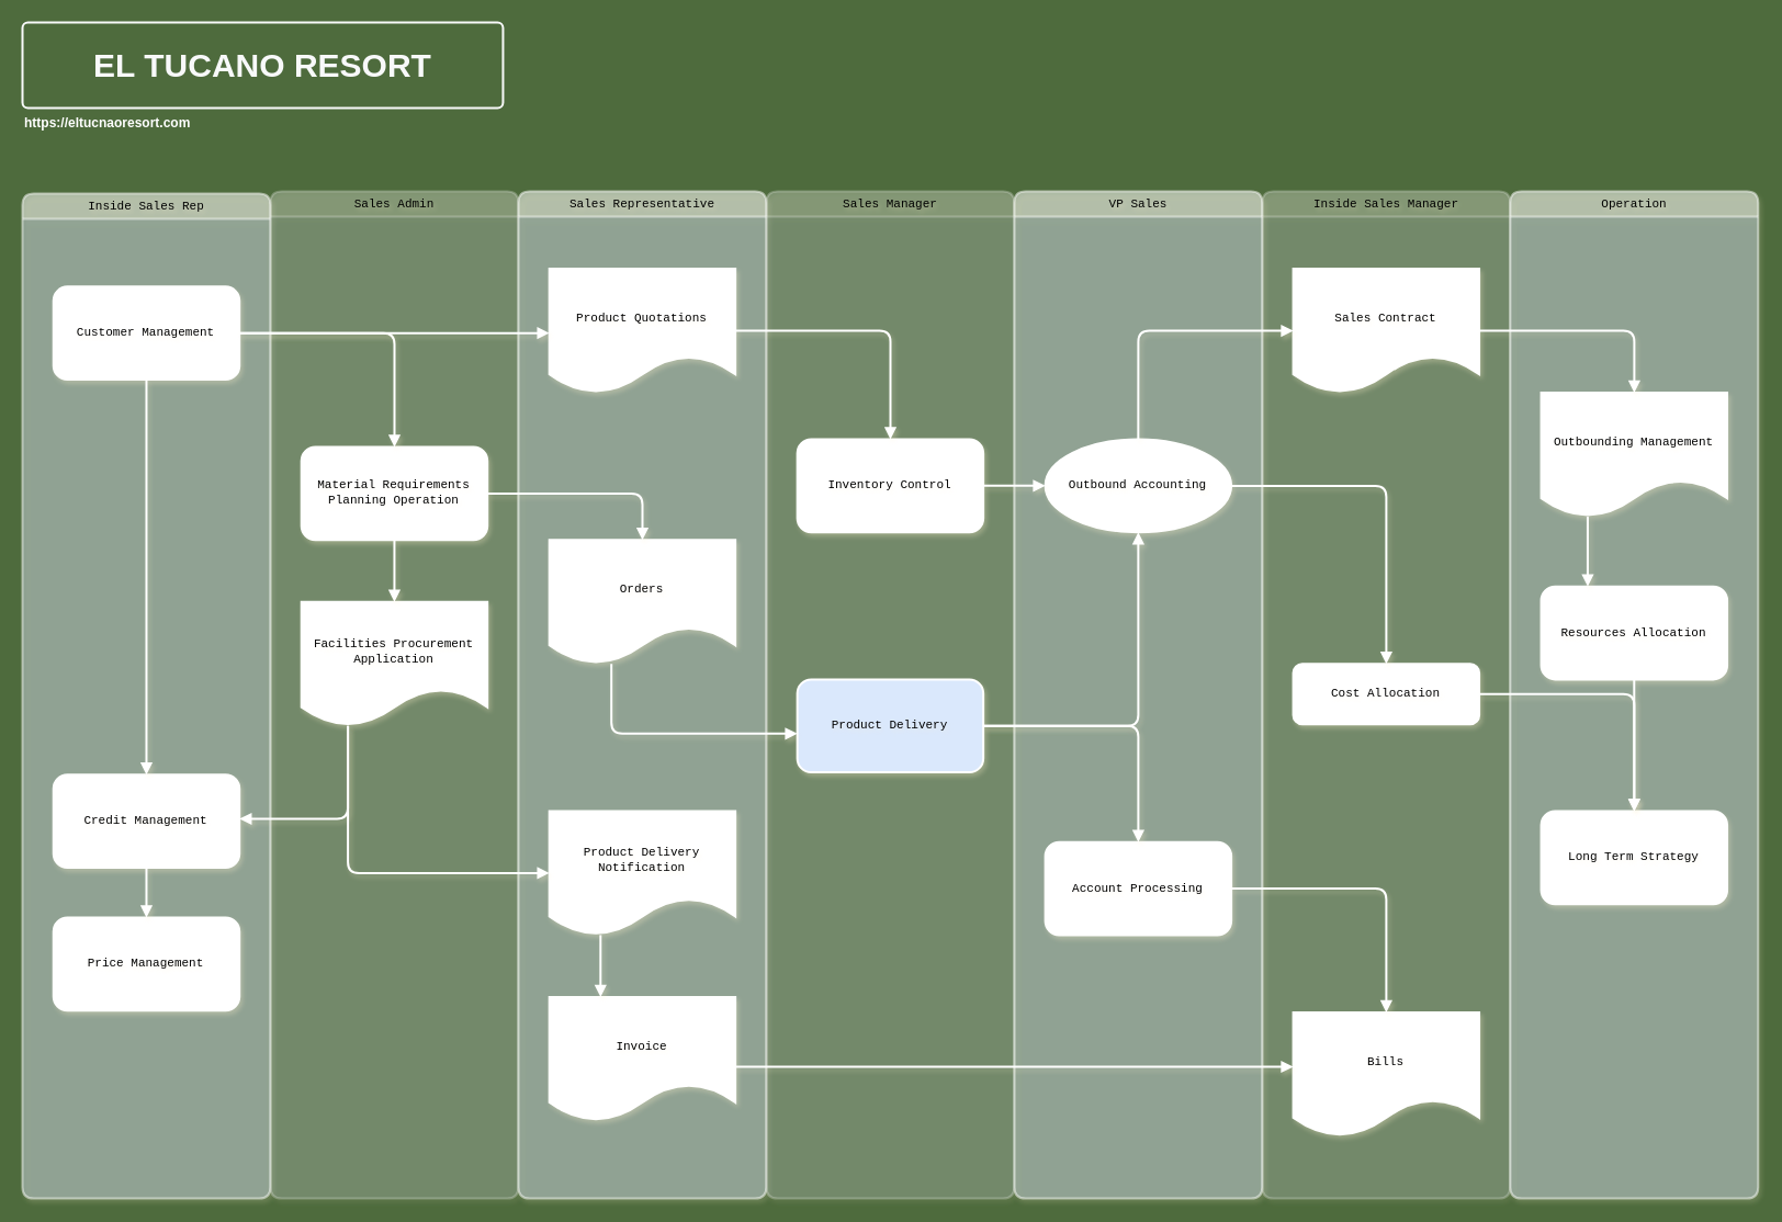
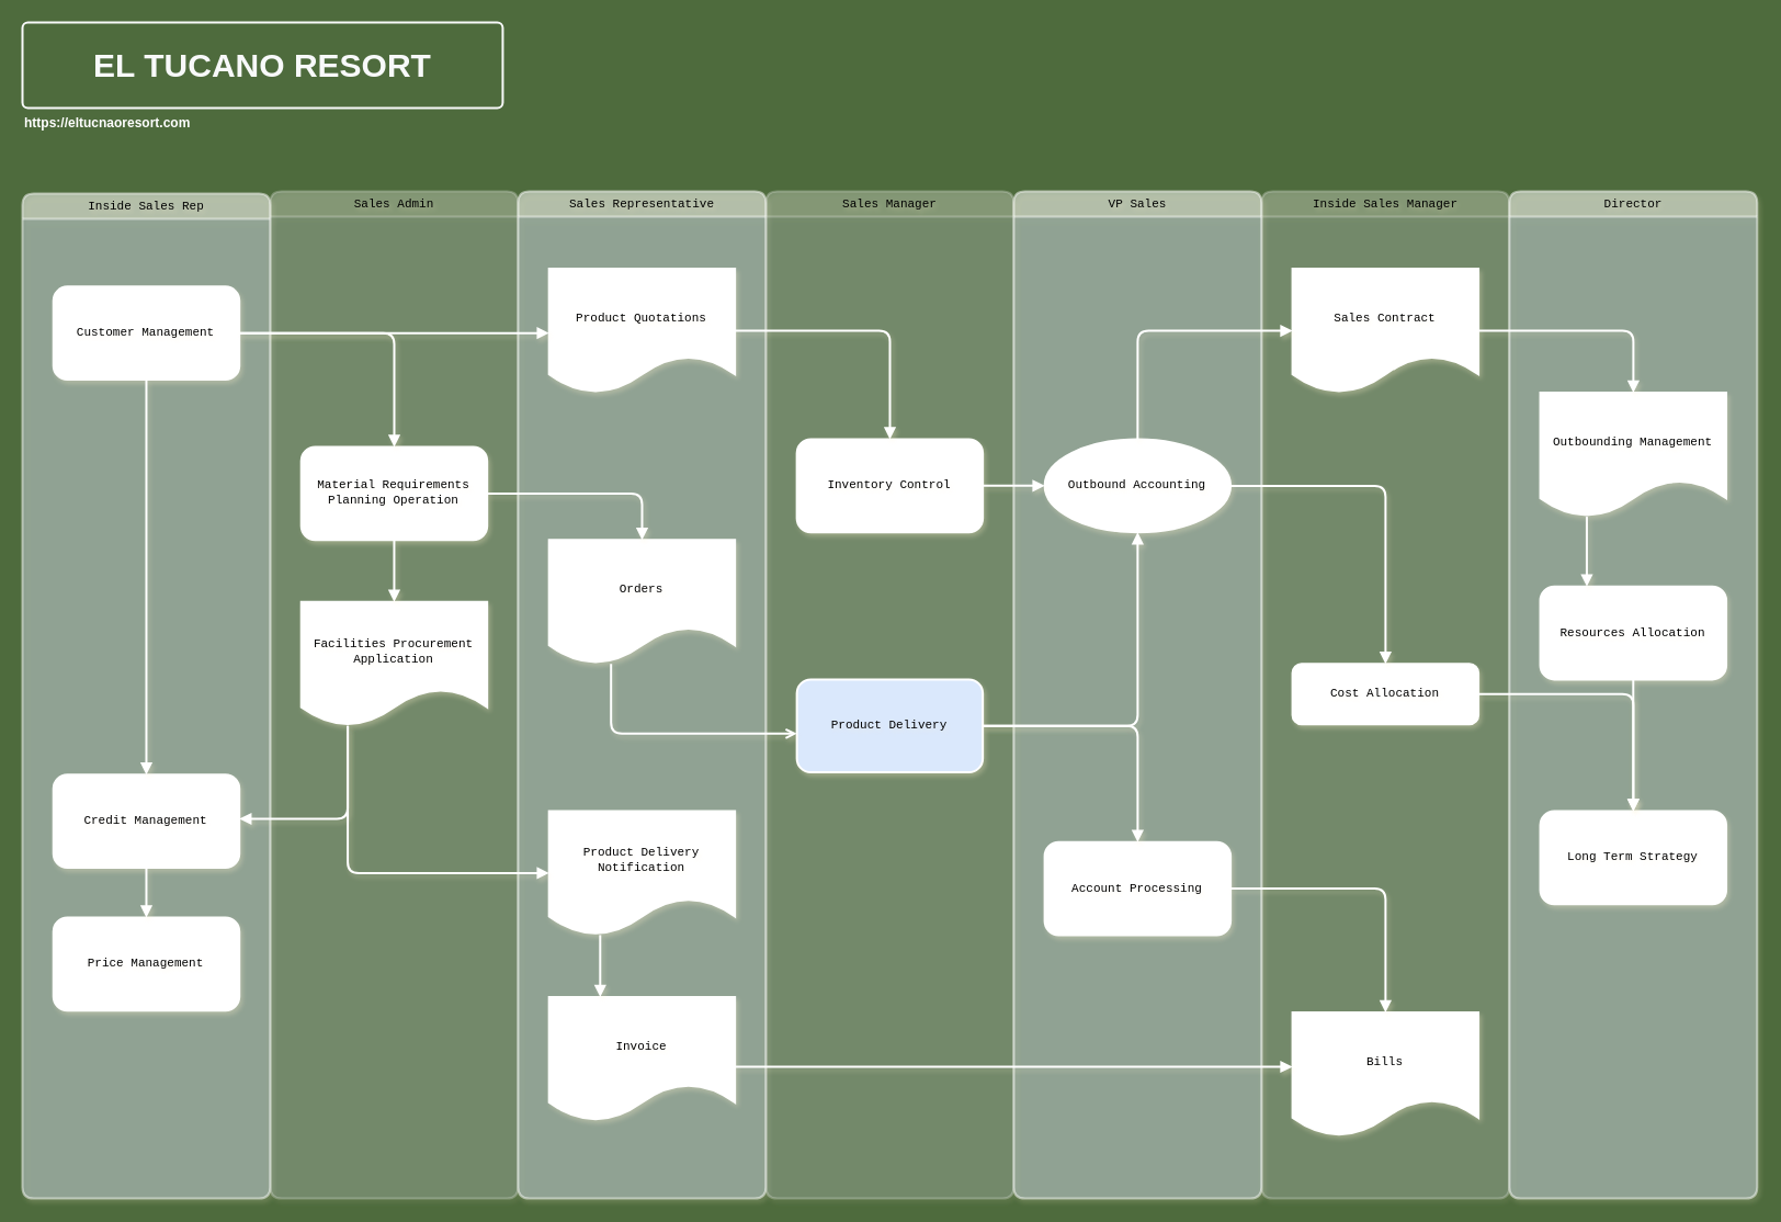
- <mxCell id="30" value="Operation" style="swimlane;whiteSpace=wrap;swimlaneFillColor=#BAC8D3;fontFamily=Courier New;html=1;opacity=50;rounded=1;shadow=1;strokeWidth=2;labelBackgroundColor=none;labelBorderColor=none;textShadow=1;fontStyle=0;align=center;fontSize=11;shadowOpacity=29;shadowColor=#FFF2CC;strokeColor=#ffffff;" parent="1" vertex="1"><mxGeometry x="1375.82" y="174" width="225.97" height="918" as="geometry"><mxRectangle x="20" y="20" width="80" height="23" as="alternateBounds" /></mxGeometry></mxCell>
+ <mxCell id="30" value="Director" style="swimlane;whiteSpace=wrap;swimlaneFillColor=#BAC8D3;fontFamily=Courier New;html=1;opacity=50;rounded=1;shadow=1;strokeWidth=2;labelBackgroundColor=none;labelBorderColor=none;textShadow=1;fontStyle=0;align=center;fontSize=11;shadowOpacity=29;shadowColor=#FFF2CC;strokeColor=#ffffff;" parent="1" vertex="1"><mxGeometry x="1375.82" y="174" width="225.97" height="918" as="geometry"><mxRectangle x="20" y="20" width="80" height="23" as="alternateBounds" /></mxGeometry></mxCell>
- <mxCell id="44" value="" style="edgeStyle=segmentEdgeStyle;strokeWidth=2;html=1;endArrow=block;endFill=1;rounded=1;shadow=1;labelBackgroundColor=none;labelBorderColor=none;textShadow=1;fontStyle=0;align=center;fontSize=11;fontFamily=Courier New;fontColor=default;shadowOpacity=29;shadowColor=#FFF2CC;strokeColor=#ffffff;" parent="1" source="23" target="29" edge="1"><mxGeometry x="605.28" y="781.743" width="141.231" height="141.231" as="geometry"><mxPoint x="726.156" y="738.923" as="sourcePoint" /><mxPoint x="867.387" y="597.692" as="targetPoint" /><Array as="points"><mxPoint x="556.679" y="668.308" /></Array></mxGeometry></mxCell>
+ <mxCell id="44" value="" style="edgeStyle=segmentEdgeStyle;strokeWidth=2;html=1;endArrow=open;endFill=1;rounded=1;shadow=1;labelBackgroundColor=none;labelBorderColor=none;textShadow=1;fontStyle=0;align=center;fontSize=11;fontFamily=Courier New;fontColor=default;shadowOpacity=29;shadowColor=#FFF2CC;strokeColor=#ffffff;" parent="1" source="23" target="29" edge="1"><mxGeometry x="605.28" y="781.743" width="141.231" height="141.231" as="geometry"><mxPoint x="726.156" y="738.923" as="sourcePoint" /><mxPoint x="867.387" y="597.692" as="targetPoint" /><Array as="points"><mxPoint x="556.679" y="668.308" /></Array></mxGeometry></mxCell>
